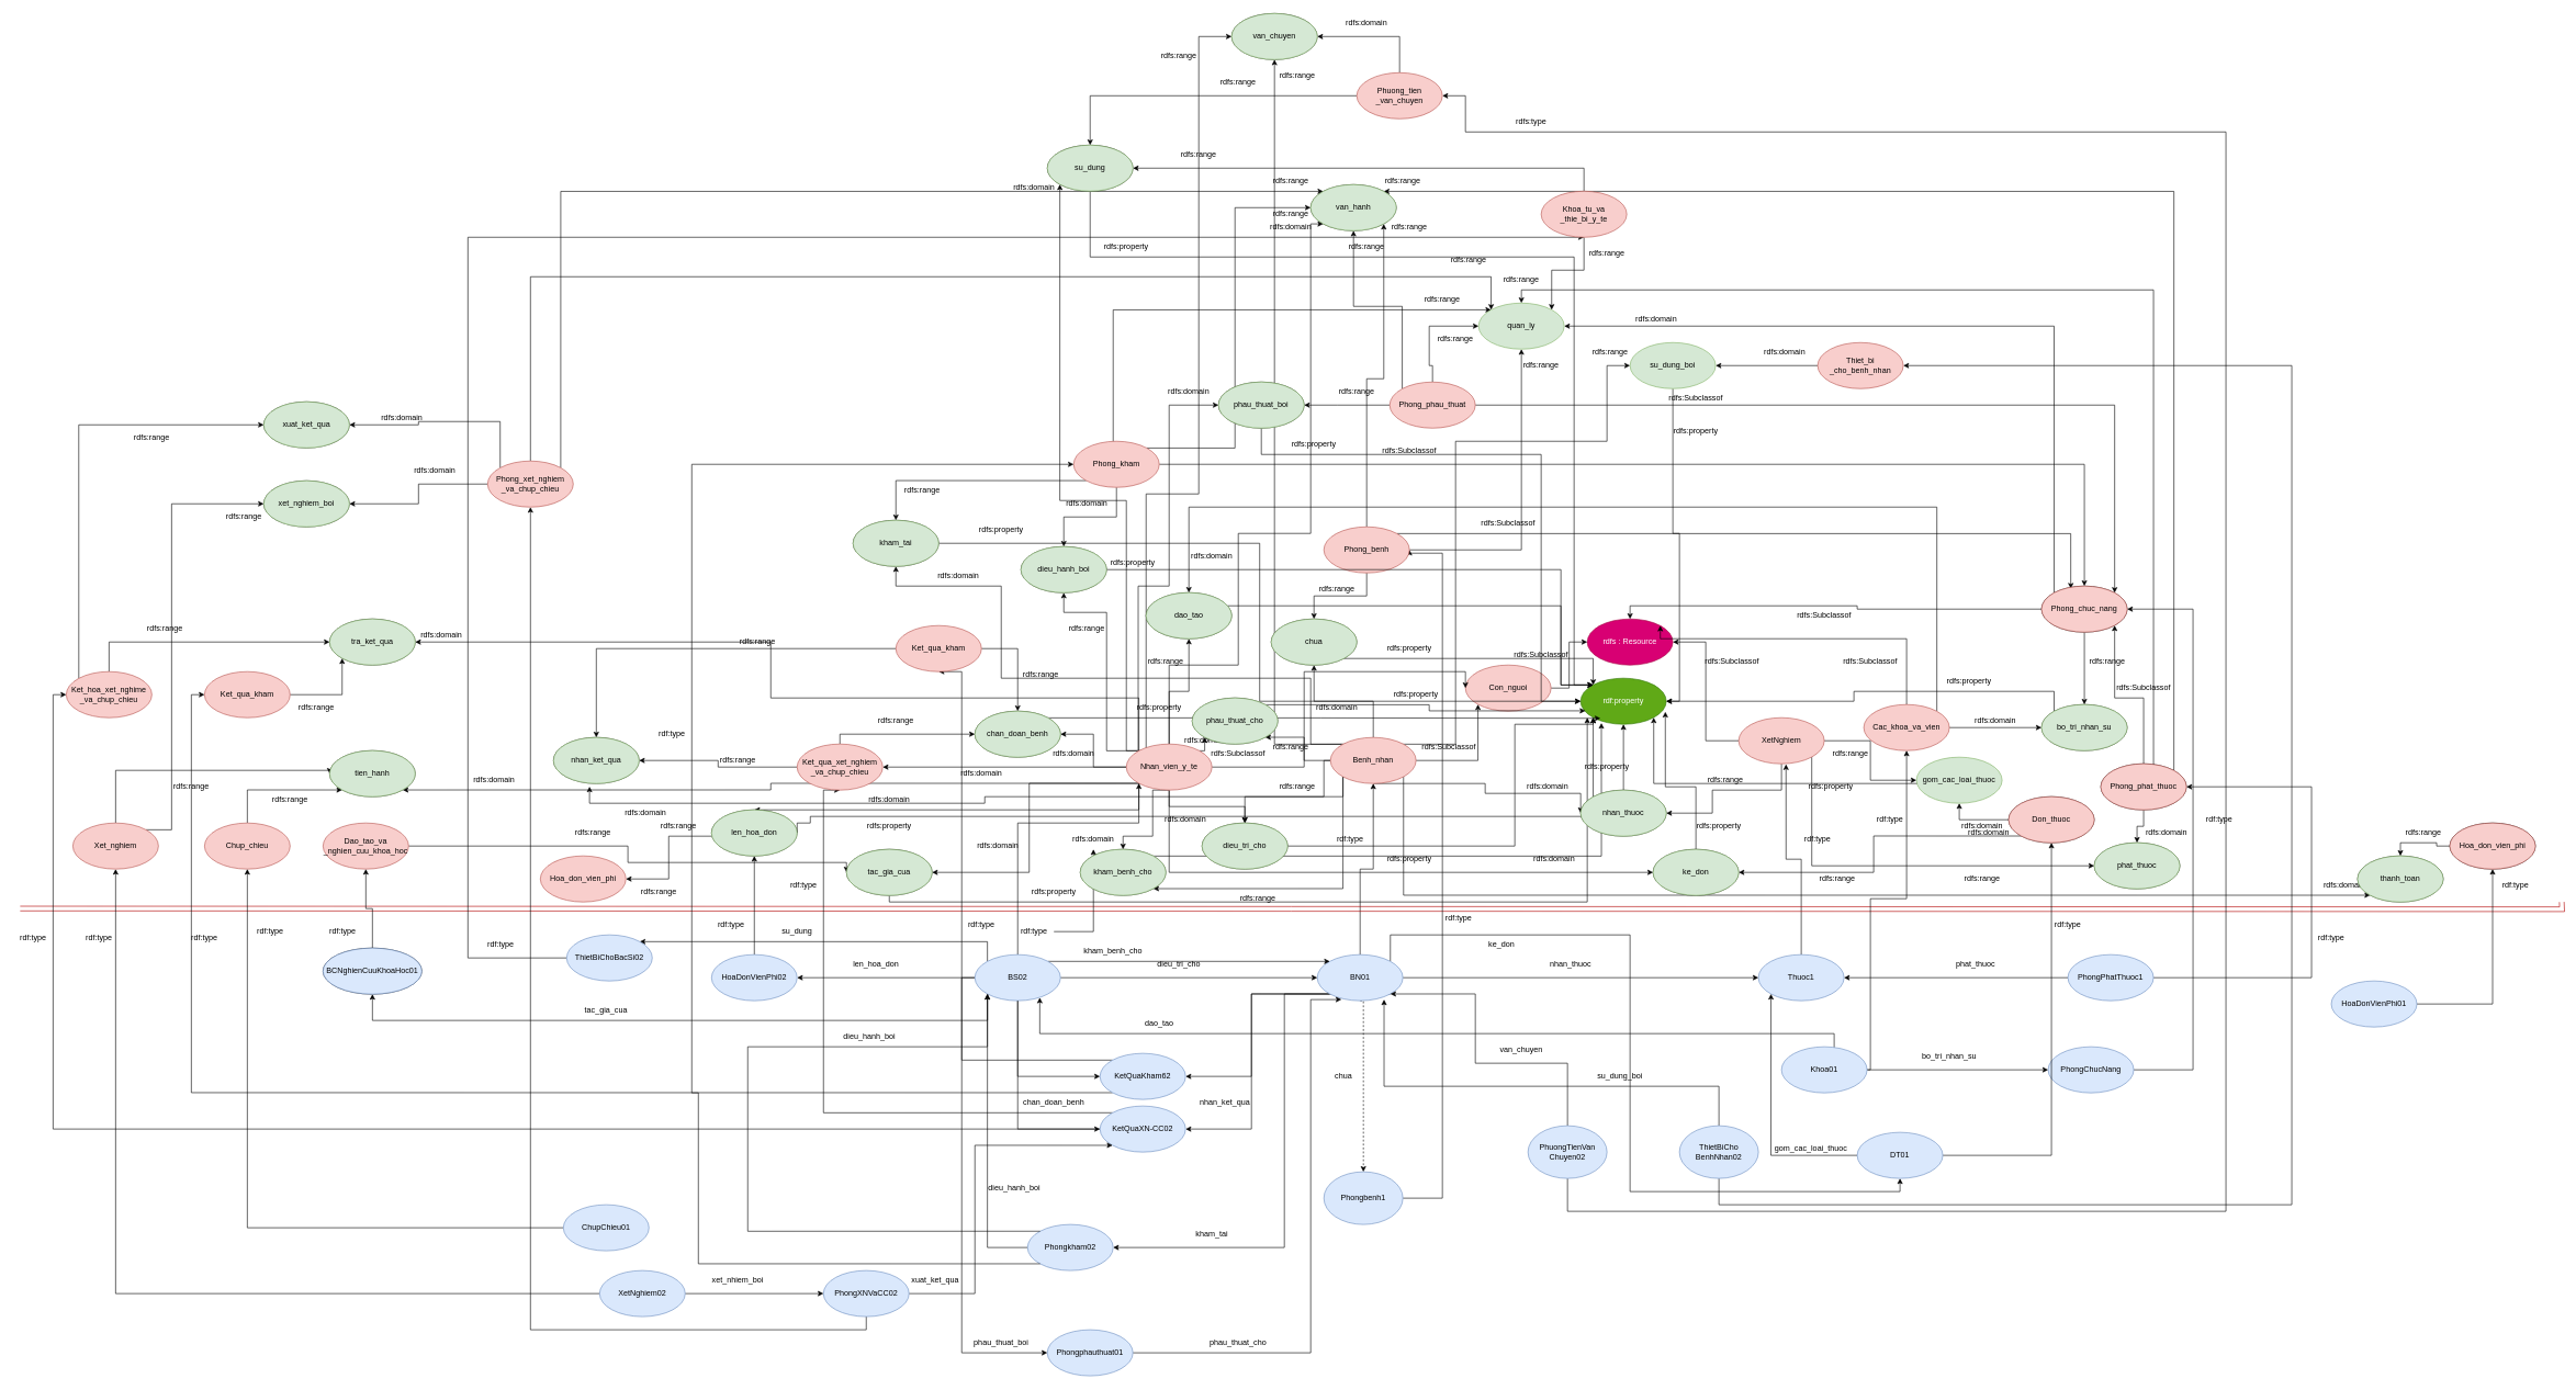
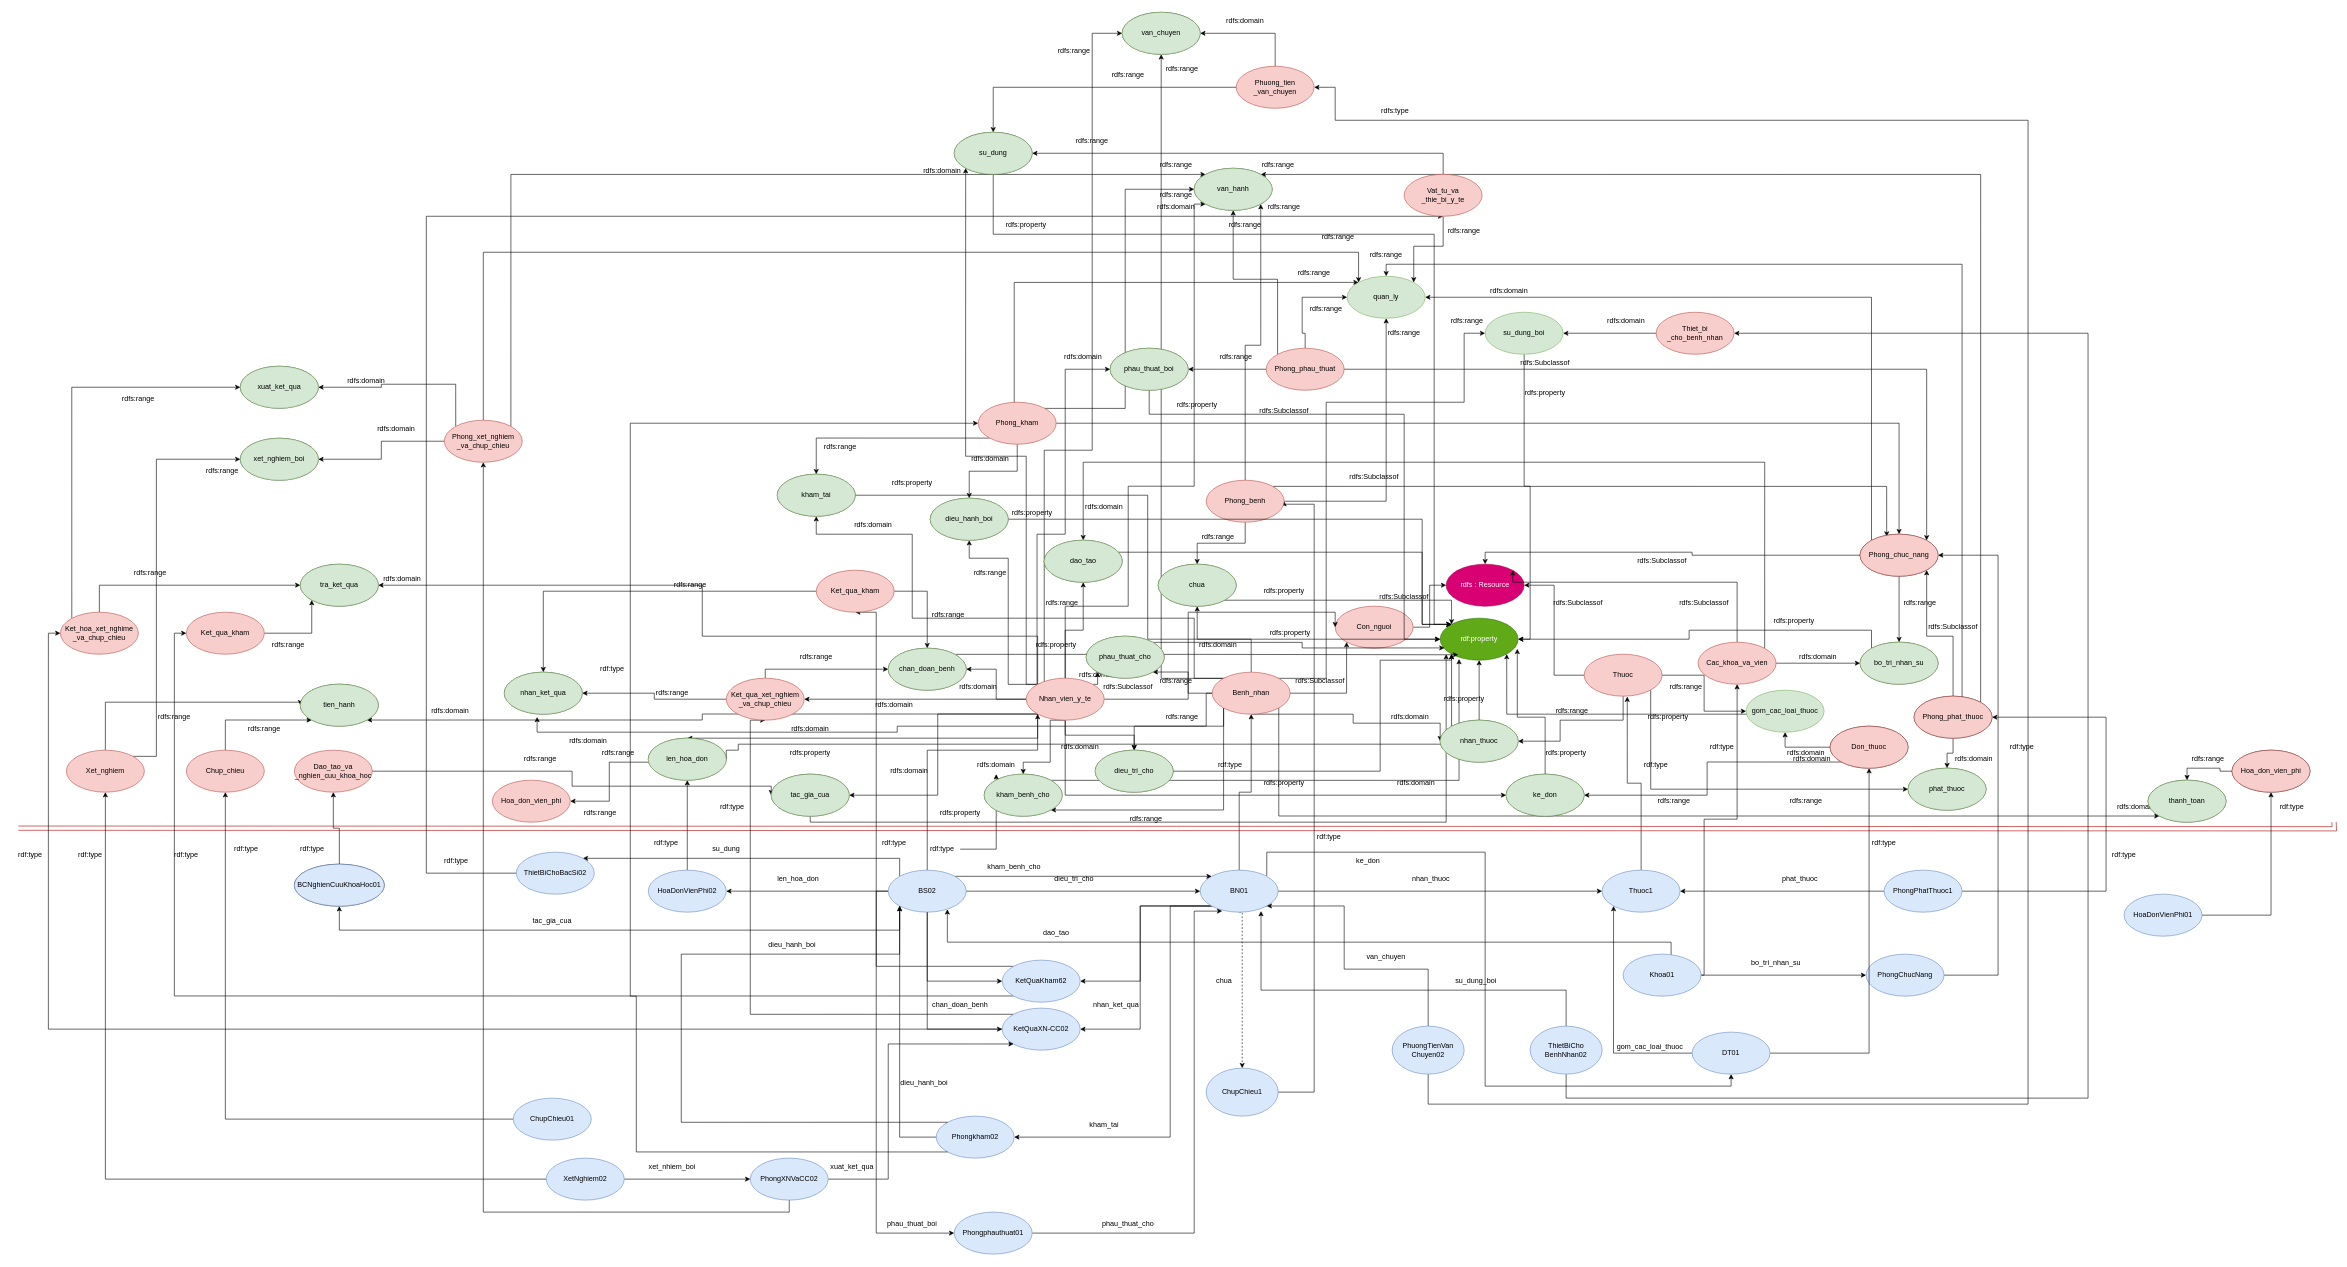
- <mxCell id="270" value="Khoa_tu_va&lt;br&gt;_thie_bi_y_te" style="ellipse;whiteSpace=wrap;html=1;fillColor=#f8cecc;strokeColor=#b85450;" parent="1" vertex="1"><mxGeometry x="2340" y="290" width="130" height="70" as="geometry" /></mxCell>
+ <mxCell id="270" value="Vat_tu_va&lt;br&gt;_thie_bi_y_te" style="ellipse;whiteSpace=wrap;html=1;fillColor=#f8cecc;strokeColor=#b85450;" parent="1" vertex="1"><mxGeometry x="2340" y="290" width="130" height="70" as="geometry" /></mxCell>
- <mxCell id="34" value="XetNghiem" style="ellipse;whiteSpace=wrap;html=1;fillColor=#f8cecc;strokeColor=#b85450;" parent="1" vertex="1"><mxGeometry x="2640" y="1090" width="130" height="70" as="geometry" /></mxCell>
+ <mxCell id="34" value="Thuoc" style="ellipse;whiteSpace=wrap;html=1;fillColor=#f8cecc;strokeColor=#b85450;" parent="1" vertex="1"><mxGeometry x="2640" y="1090" width="130" height="70" as="geometry" /></mxCell>
- <mxCell id="82" value="Phongbenh1" style="ellipse;whiteSpace=wrap;html=1;fillColor=#dae8fc;strokeColor=#6c8ebf;" parent="1" vertex="1"><mxGeometry x="2010" y="1780" width="120" height="80" as="geometry" /></mxCell>
+ <mxCell id="82" value="ChupChieu1" style="ellipse;whiteSpace=wrap;html=1;fillColor=#dae8fc;strokeColor=#6c8ebf;" parent="1" vertex="1"><mxGeometry x="2010" y="1780" width="120" height="80" as="geometry" /></mxCell>
